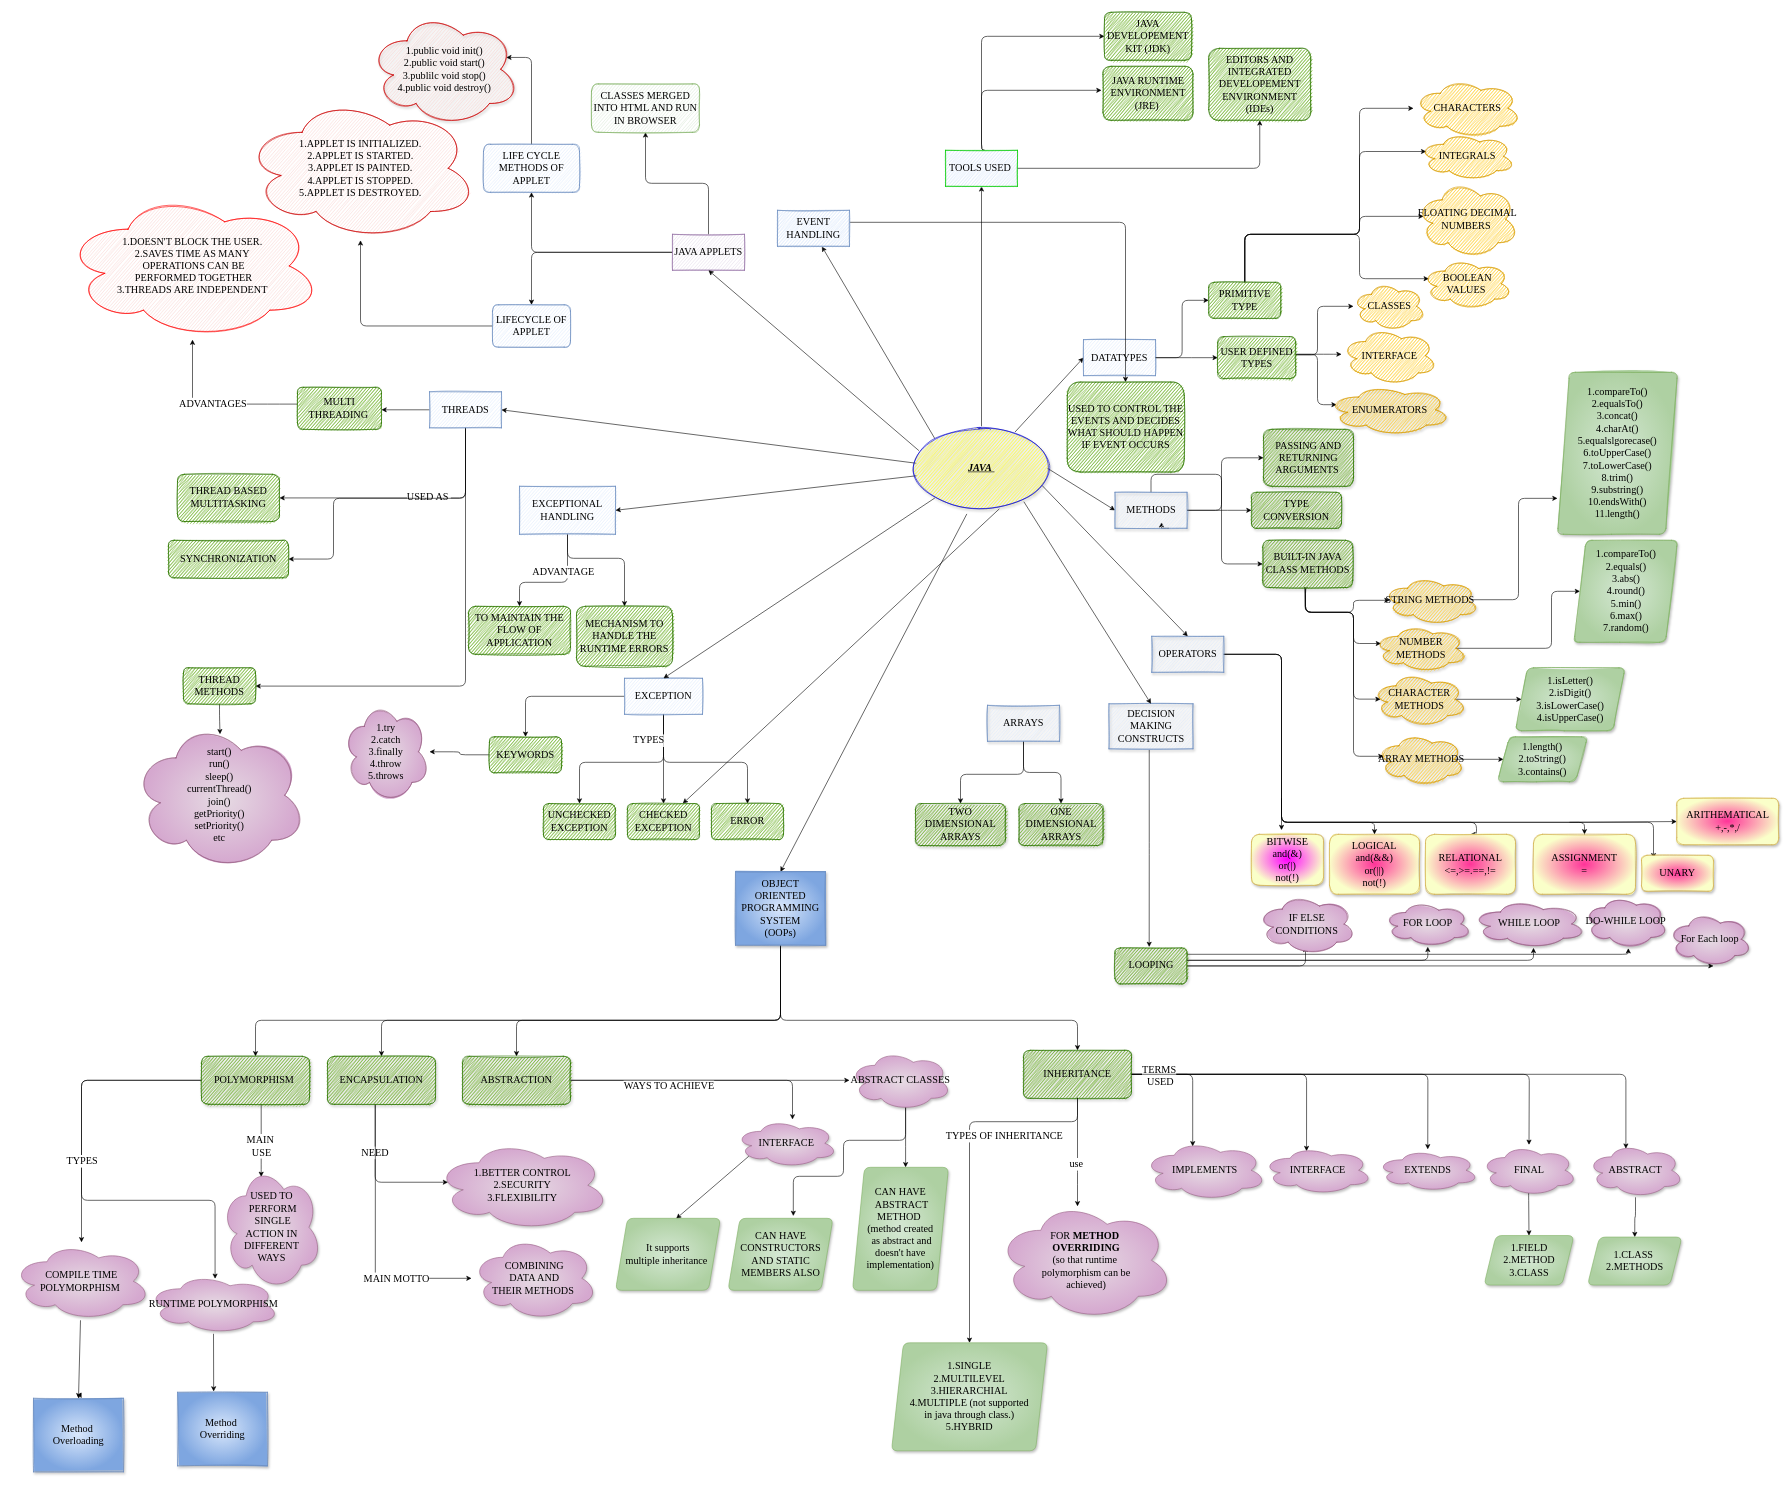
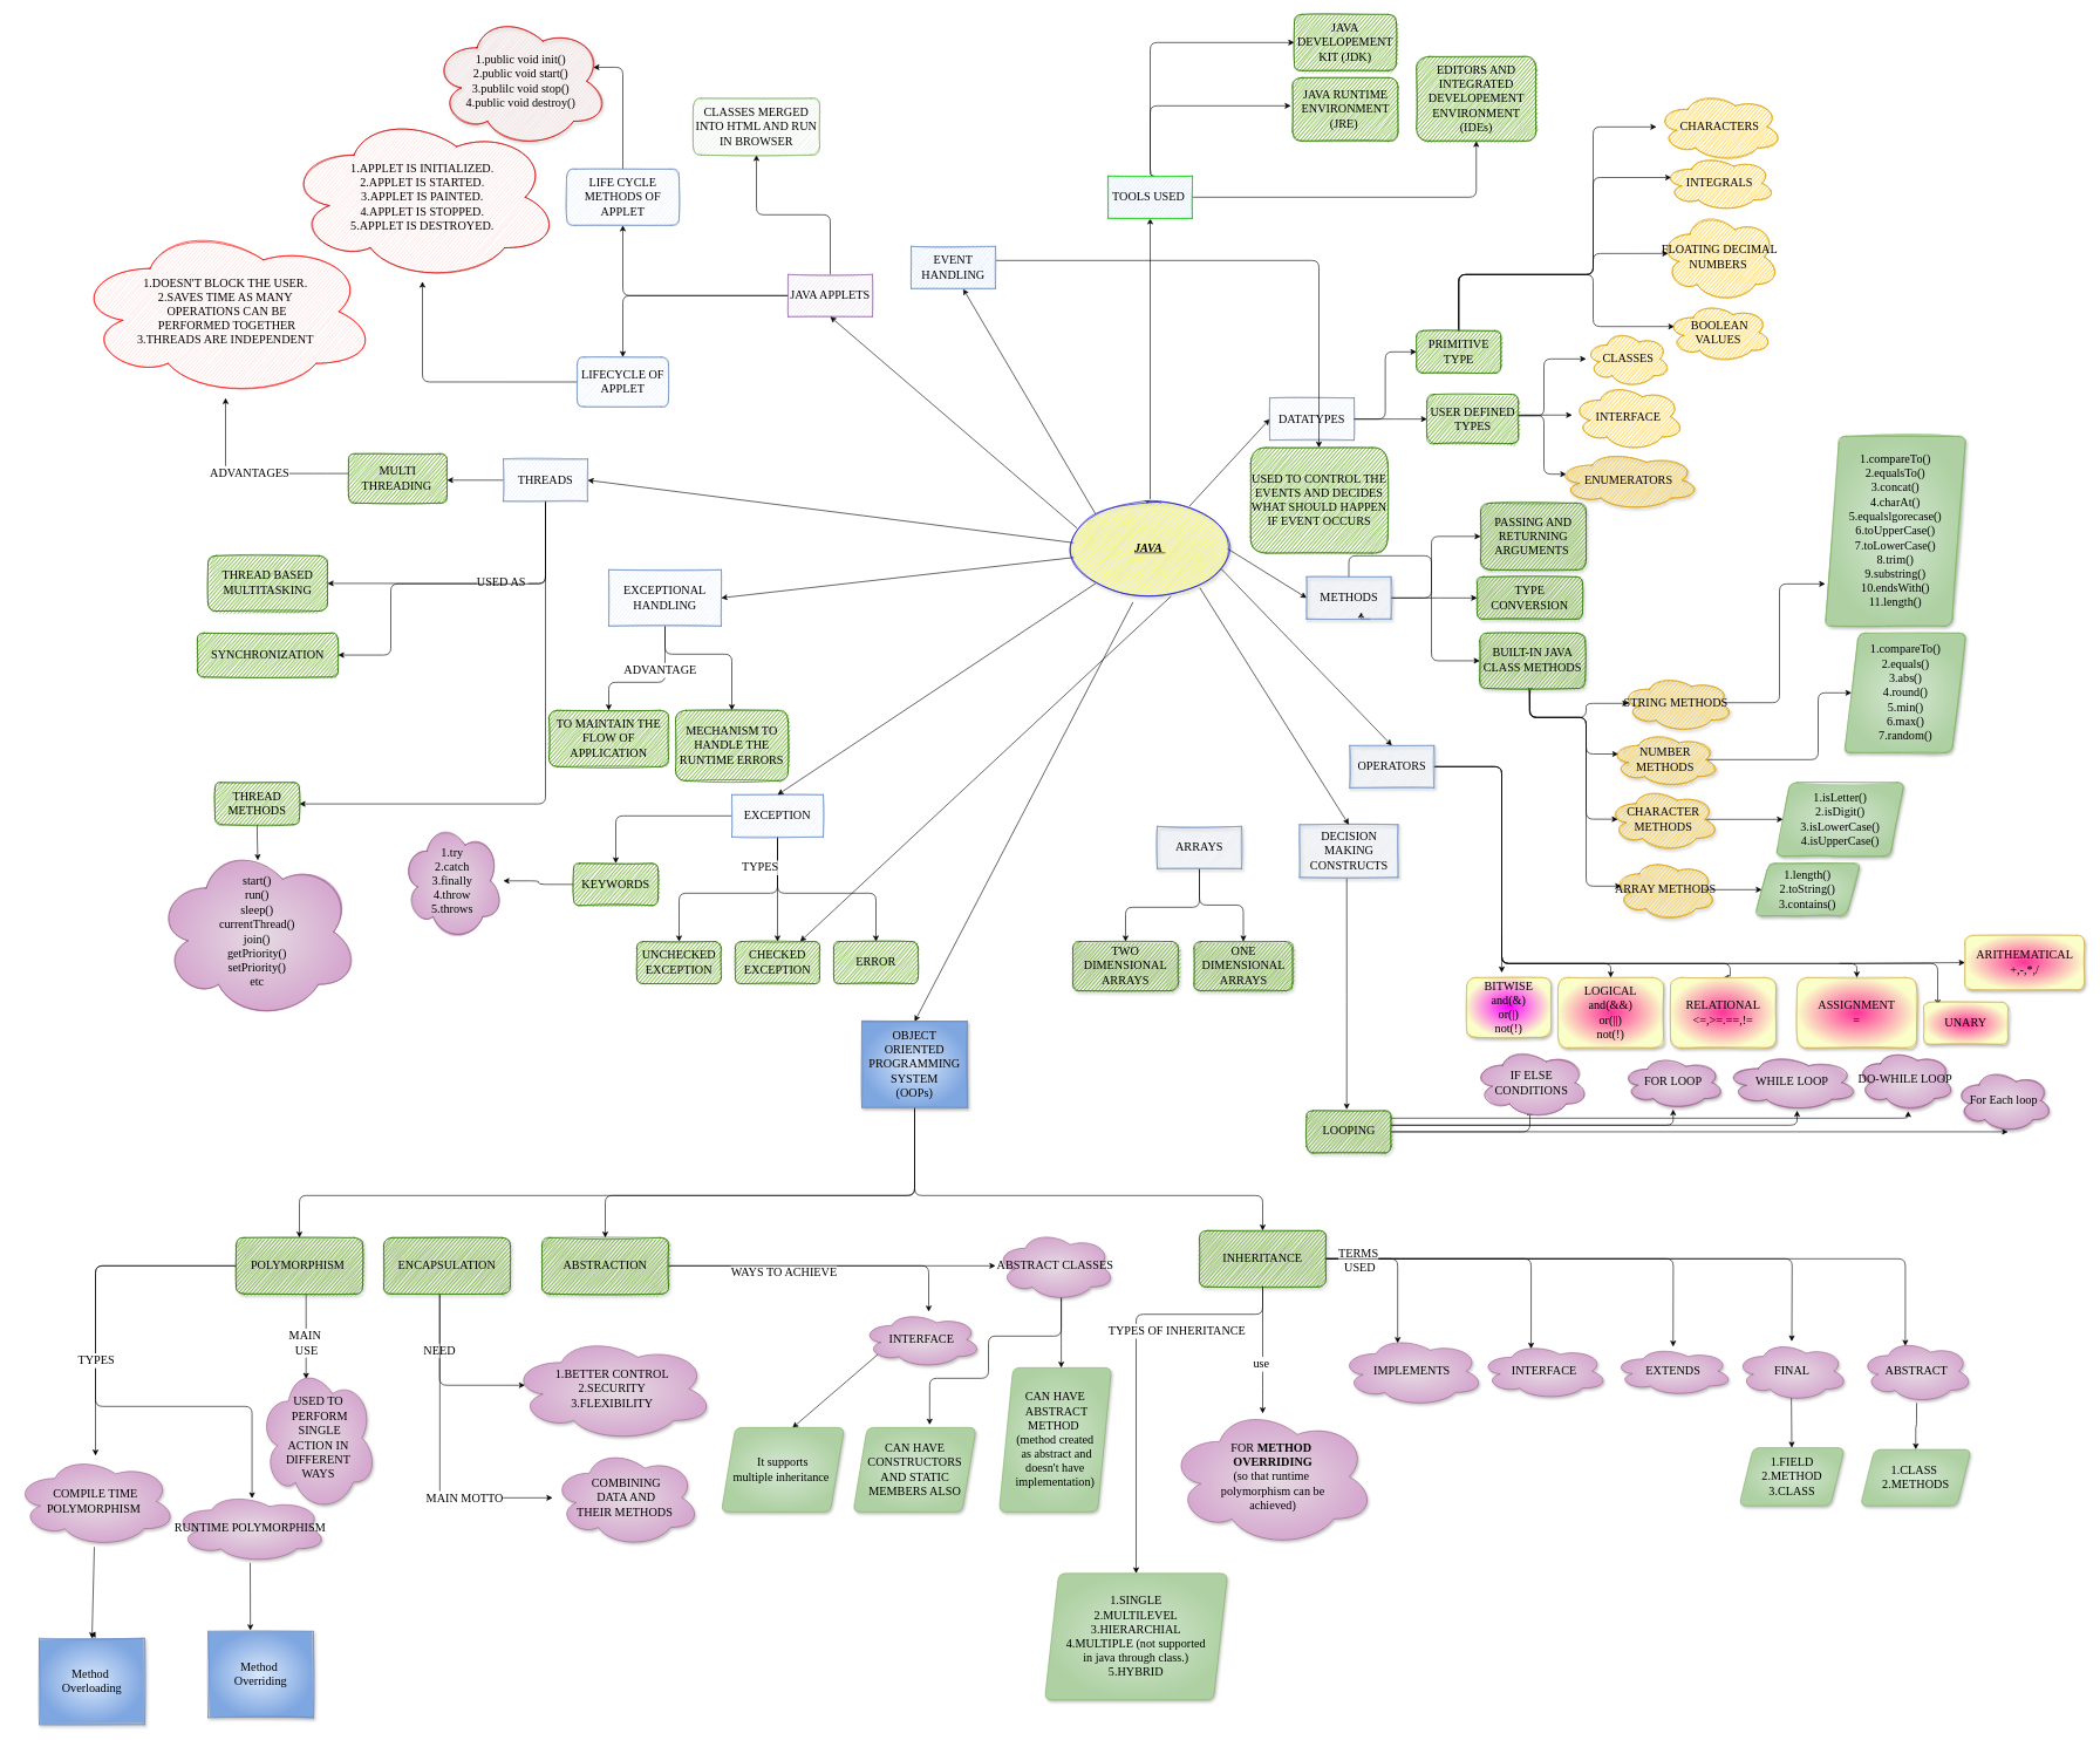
- <mxCell id="39" value="TYPE CONVERSION" style="rounded=1;whiteSpace=wrap;html=1;fontFamily=Comic Sans MS;fontSize=17;strokeWidth=1;sketch=1;shadow=1;fillColor=#60a917;gradientColor=#FAFFC9;strokeColor=#2D7600;gradientDirection=radial;fontColor=#000000;fillStyle=zigzag;" vertex="1" parent="1"><mxGeometry x="2085" y="820" width="150" height="60" as="geometry" /></mxCell>
+ <mxCell id="39" value="TYPE CONVERSION" style="rounded=1;whiteSpace=wrap;html=1;fontFamily=Comic Sans MS;fontSize=17;strokeWidth=1;sketch=1;shadow=1;fillColor=#60a917;gradientColor=#FAFFC9;strokeColor=#2D7600;gradientDirection=radial;fontColor=#000000;fillStyle=zigzag;" vertex="1" parent="1"><mxGeometry x="2100" y="820" width="150" height="60" as="geometry" /></mxCell>
- <mxCell id="92" value="" style="edgeStyle=orthogonalEdgeStyle;rounded=1;orthogonalLoop=1;jettySize=auto;html=1;fontFamily=Comic Sans MS;fontSize=17;exitX=0.5;exitY=1;exitDx=0;exitDy=0;" edge="1" parent="1" source="94" target="108"><mxGeometry relative="1" as="geometry"><Array as="points"><mxPoint x="1300" y="1700" /><mxPoint x="635" y="1700" /></Array></mxGeometry></mxCell>
